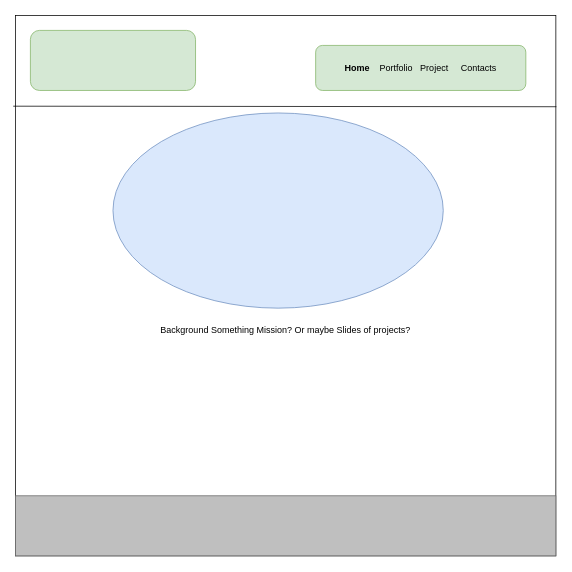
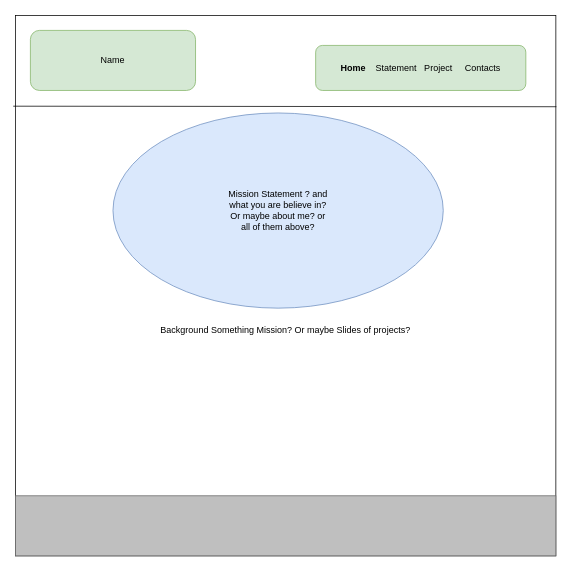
+ <mxCell id="4" value="Name " style="text;html=1;strokeColor=none;fillColor=none;align=center;verticalAlign=middle;whiteSpace=wrap;rounded=0;" vertex="1" parent="1"><mxGeometry x="80" y="70" width="140" height="20" as="geometry" /></mxCell>
- <mxCell id="7" value="&lt;b&gt;Home&amp;nbsp;&amp;nbsp;&amp;nbsp; &lt;/b&gt;Portfolio &amp;nbsp; Project&amp;nbsp;&amp;nbsp;&amp;nbsp;&amp;nbsp; Contacts" style="text;html=1;strokeColor=none;fillColor=none;align=center;verticalAlign=middle;whiteSpace=wrap;rounded=0;" vertex="1" parent="1"><mxGeometry x="440" y="80" width="240" height="20" as="geometry" /></mxCell>
+ <mxCell id="7" value="&lt;b&gt;Home&amp;nbsp;&amp;nbsp;&amp;nbsp; &lt;/b&gt;Statement &amp;nbsp; Project&amp;nbsp;&amp;nbsp;&amp;nbsp;&amp;nbsp; Contacts" style="text;html=1;strokeColor=none;fillColor=none;align=center;verticalAlign=middle;whiteSpace=wrap;rounded=0;" vertex="1" parent="1"><mxGeometry x="440" y="80" width="240" height="20" as="geometry" /></mxCell>
+ <mxCell id="10" value="Mission Statement ? and what you are believe in?Or maybe about me? or all of them above?" style="text;html=1;strokeColor=none;fillColor=none;align=center;verticalAlign=middle;whiteSpace=wrap;rounded=0;" vertex="1" parent="1"><mxGeometry x="300" y="210" width="140" height="140" as="geometry" /></mxCell>
